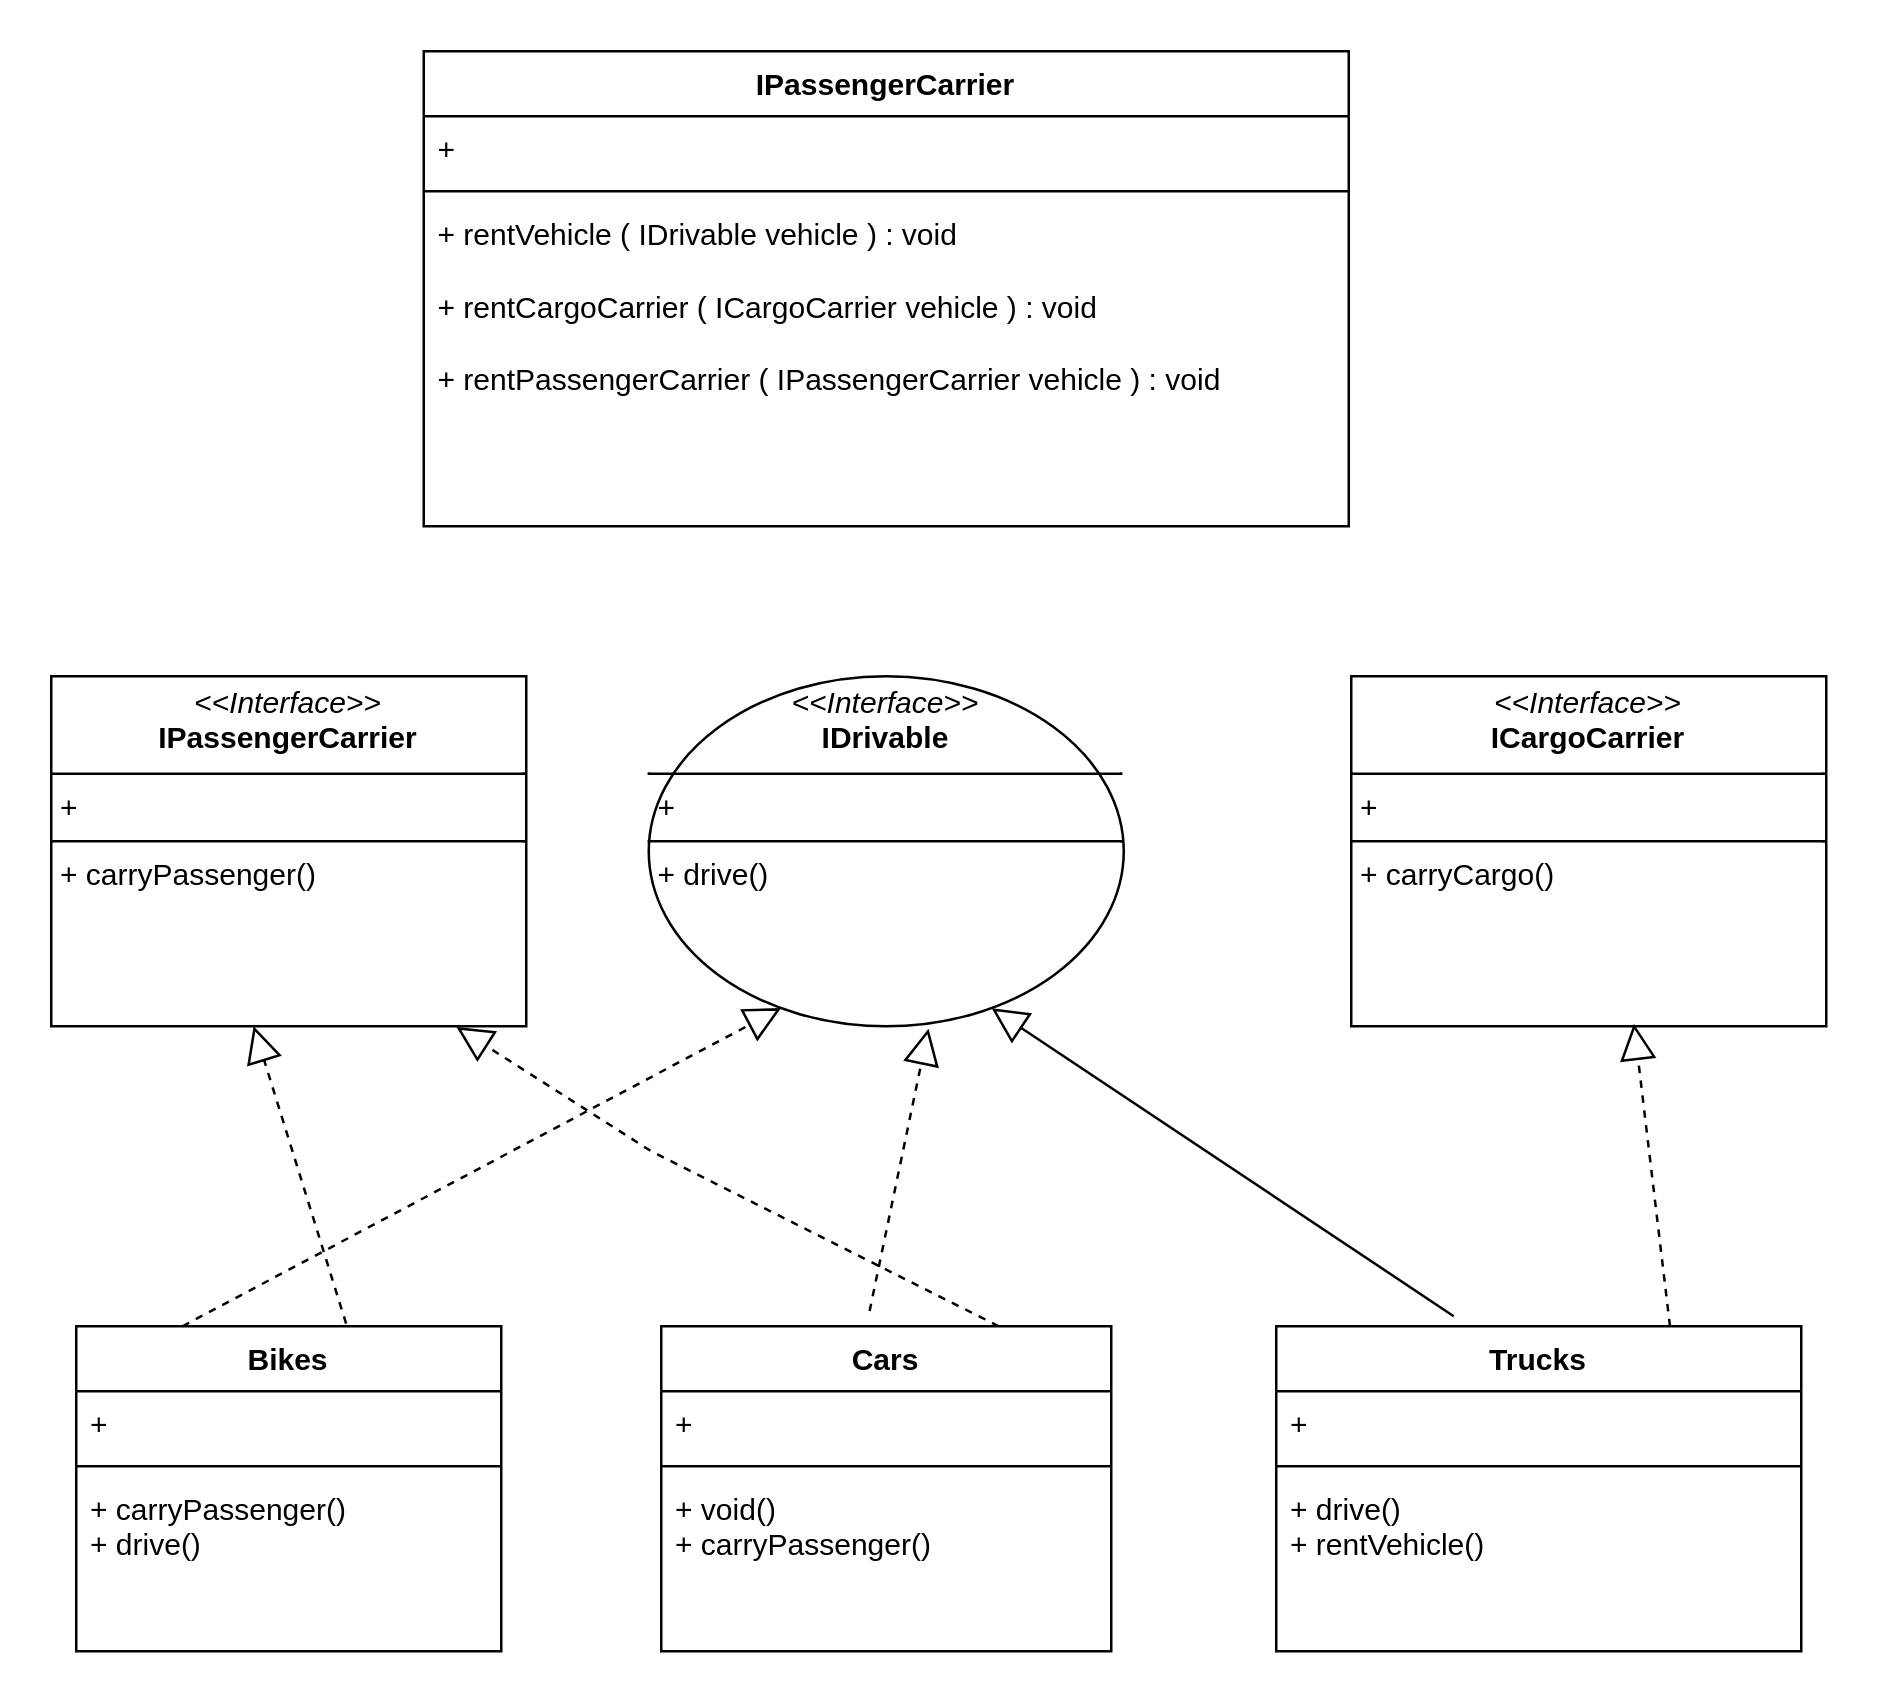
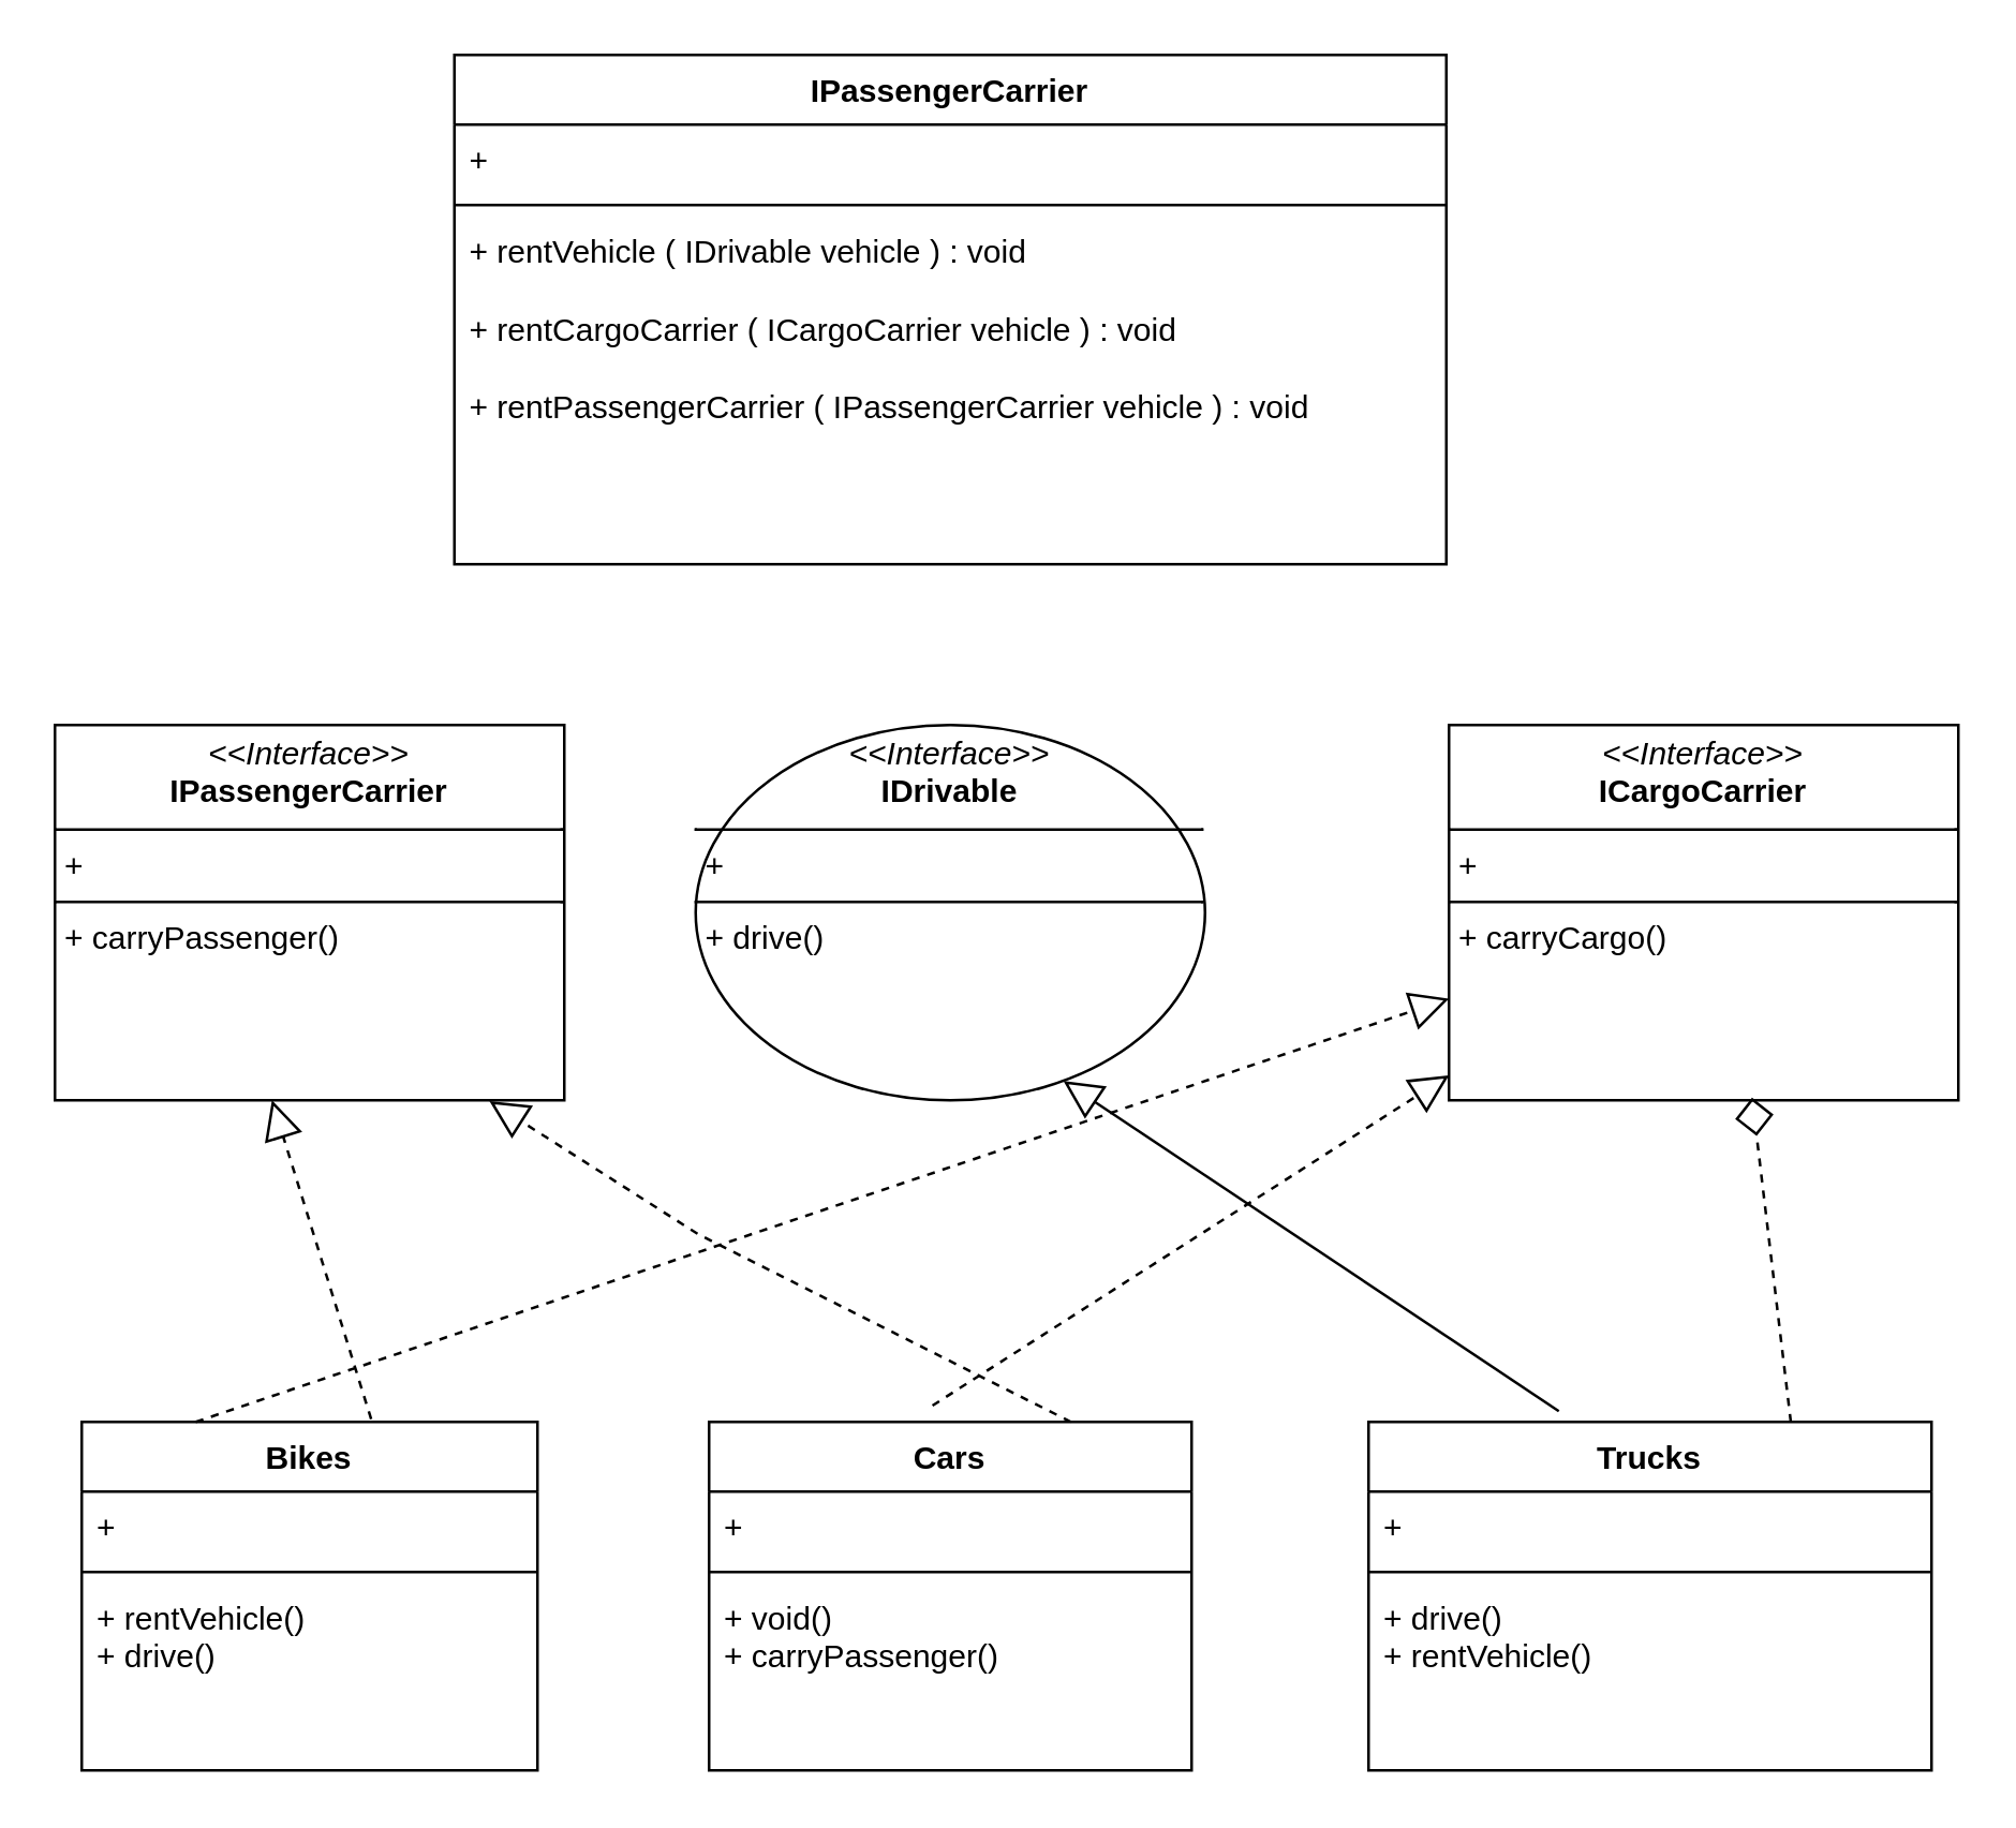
- <mxCell id="22" value="" style="endArrow=block;dashed=1;endFill=0;endSize=12;html=1;rounded=0;entryX=0.595;entryY=0.993;entryDx=0;entryDy=0;entryPerimeter=0;exitX=0.75;exitY=0;exitDx=0;exitDy=0;" parent="1" source="13" target="3" edge="1"><mxGeometry width="160" relative="1" as="geometry"><mxPoint x="400" y="800" as="sourcePoint" /><mxPoint x="560" y="800" as="targetPoint" /></mxGeometry></mxCell>
+ <mxCell id="22" value="" style="endArrow=diamond;dashed=1;endFill=0;endSize=12;html=1;rounded=0;entryX=0.595;entryY=0.993;entryDx=0;entryDy=0;entryPerimeter=0;exitX=0.75;exitY=0;exitDx=0;exitDy=0;" parent="1" source="13" target="3" edge="1"><mxGeometry width="160" relative="1" as="geometry"><mxPoint x="400" y="800" as="sourcePoint" /><mxPoint x="560" y="800" as="targetPoint" /></mxGeometry></mxCell>
- <mxCell id="17" value="" style="endArrow=block;dashed=1;endFill=0;endSize=12;html=1;rounded=0;entryX=0.589;entryY=1.007;entryDx=0;entryDy=0;entryPerimeter=0;exitX=0.463;exitY=-0.047;exitDx=0;exitDy=0;exitPerimeter=0;" parent="1" source="5" target="2" edge="1"><mxGeometry width="160" relative="1" as="geometry"><mxPoint x="40" y="480" as="sourcePoint" /><mxPoint x="200" y="480" as="targetPoint" /></mxGeometry></mxCell>
+ <mxCell id="17" value="" style="endArrow=block;dashed=1;endFill=0;endSize=12;html=1;rounded=0;exitX=0.463;exitY=-0.047;exitDx=0;exitDy=0;exitPerimeter=0;" parent="1" source="5" target="3" edge="1"><mxGeometry width="160" relative="1" as="geometry"><mxPoint x="40" y="480" as="sourcePoint" /><mxPoint x="200" y="480" as="targetPoint" /></mxGeometry></mxCell>
- <mxCell id="21" value="" style="endArrow=block;dashed=1;endFill=0;endSize=12;html=1;rounded=0;entryX=0.25;entryY=1;entryDx=0;entryDy=0;exitX=0.25;exitY=0;exitDx=0;exitDy=0;" parent="1" source="9" target="2" edge="1"><mxGeometry width="160" relative="1" as="geometry"><mxPoint x="270" y="510" as="sourcePoint" /><mxPoint x="430" y="510" as="targetPoint" /></mxGeometry></mxCell>
+ <mxCell id="21" value="" style="endArrow=block;dashed=1;endFill=0;endSize=12;html=1;rounded=0;exitX=0.25;exitY=0;exitDx=0;exitDy=0;" parent="1" source="9" target="3" edge="1"><mxGeometry width="160" relative="1" as="geometry"><mxPoint x="270" y="510" as="sourcePoint" /><mxPoint x="430" y="510" as="targetPoint" /></mxGeometry></mxCell>
- <mxCell id="12" value="+ carryPassenger()&lt;div&gt;+ drive()&amp;nbsp;&lt;/div&gt;" style="text;strokeColor=none;fillColor=none;align=left;verticalAlign=top;spacingLeft=4;spacingRight=4;overflow=hidden;rotatable=0;points=[[0,0.5],[1,0.5]];portConstraint=eastwest;whiteSpace=wrap;html=1;" parent="9" vertex="1"><mxGeometry y="60" width="170" height="70" as="geometry" /></mxCell>
+ <mxCell id="12" value="+ rentVehicle()&lt;div&gt;+ drive()&amp;nbsp;&lt;/div&gt;" style="text;strokeColor=none;fillColor=none;align=left;verticalAlign=top;spacingLeft=4;spacingRight=4;overflow=hidden;rotatable=0;points=[[0,0.5],[1,0.5]];portConstraint=eastwest;whiteSpace=wrap;html=1;" parent="9" vertex="1"><mxGeometry y="60" width="170" height="70" as="geometry" /></mxCell>
